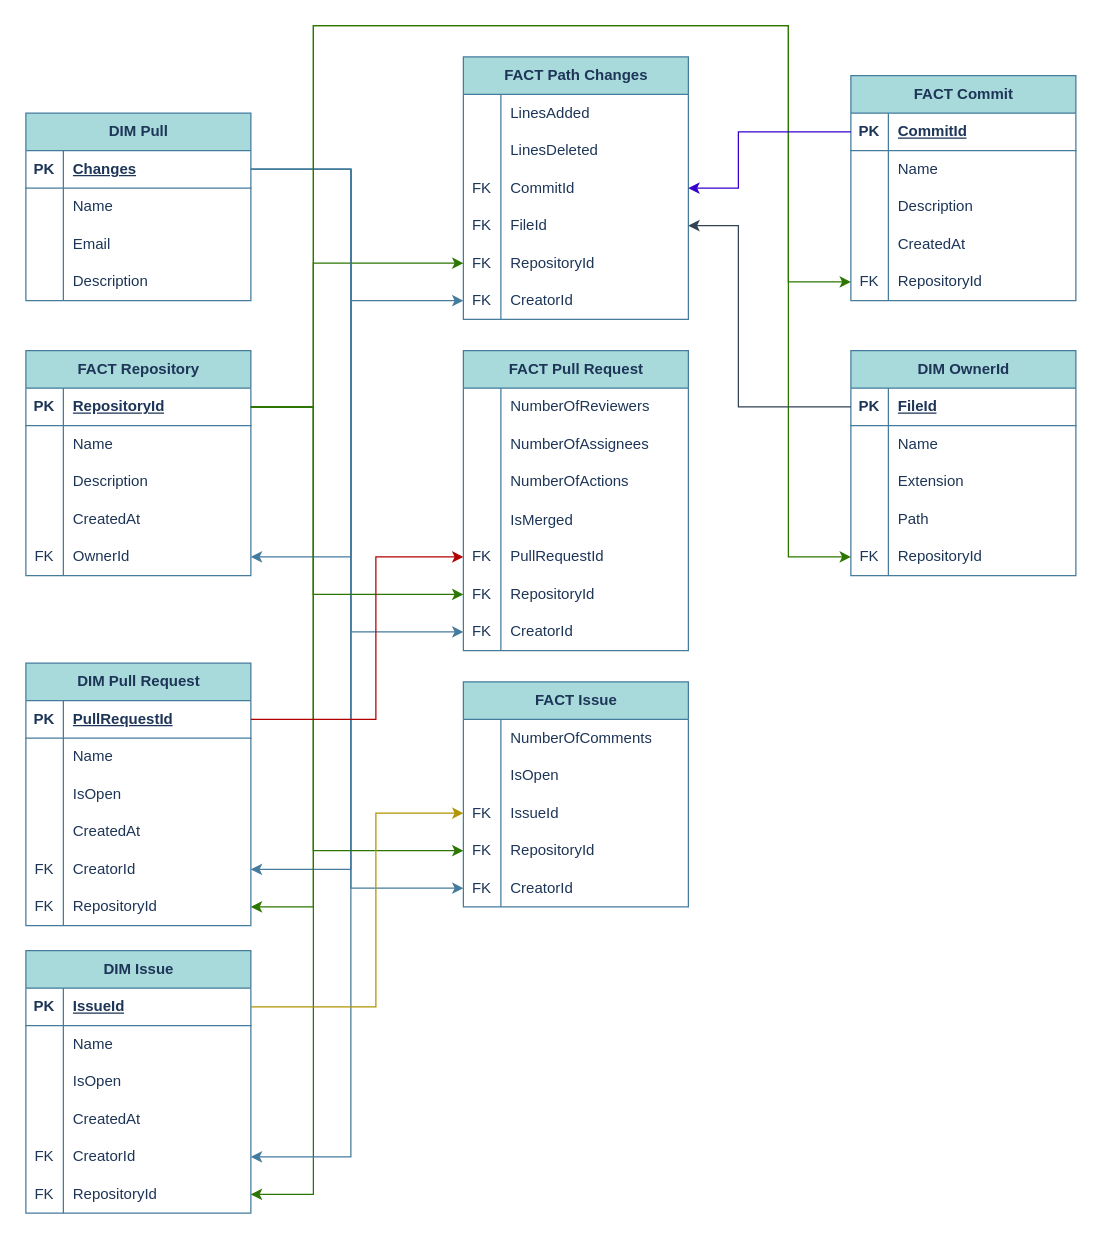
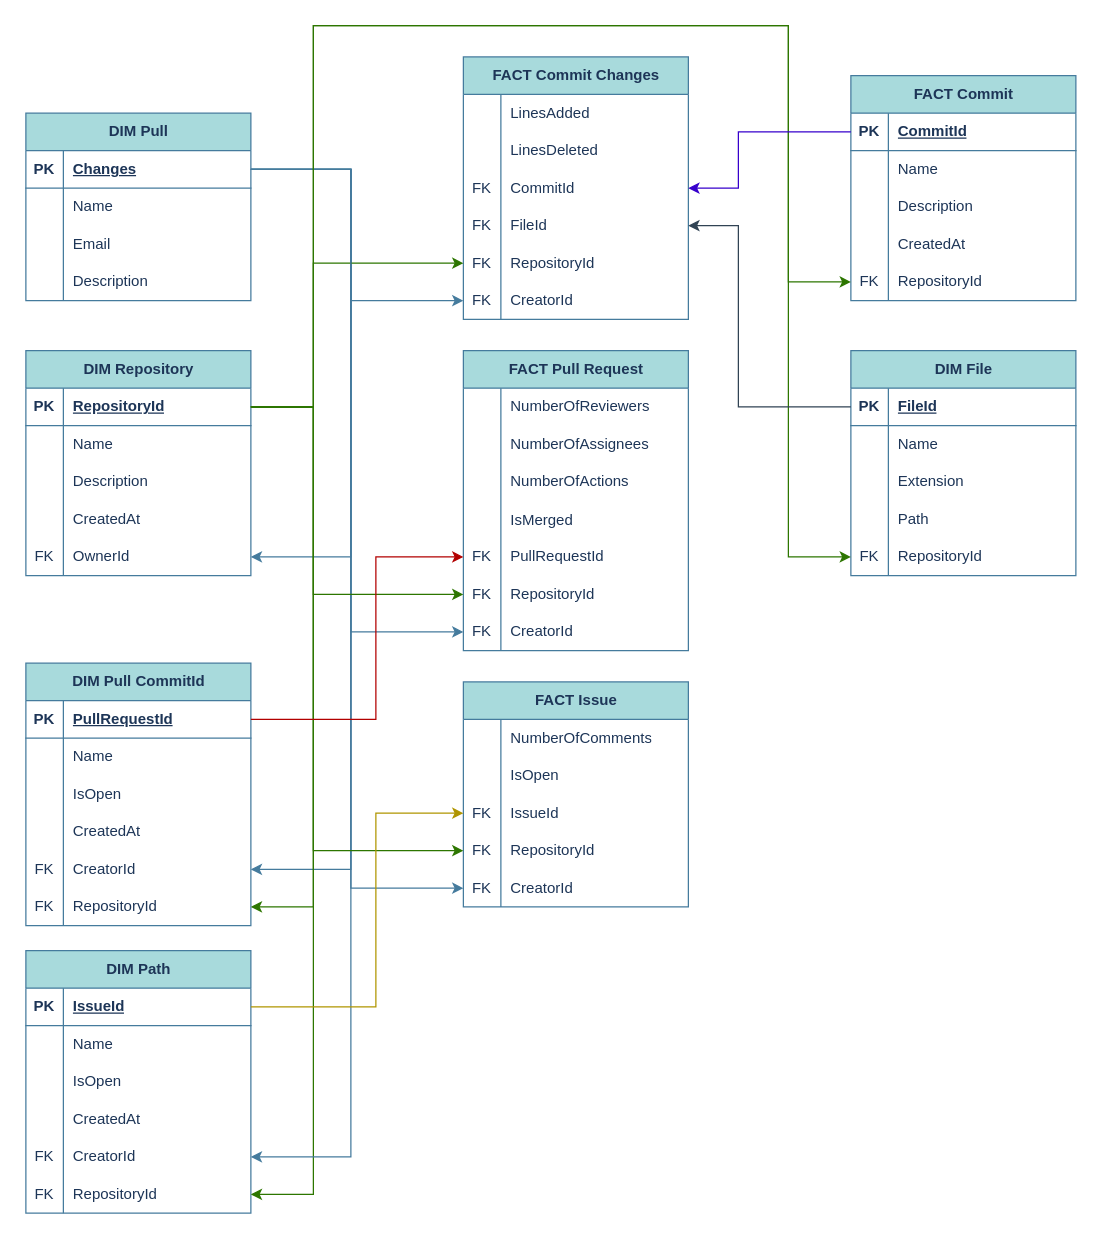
- <mxCell id="101" value="FACT Path Changes" style="shape=table;startSize=30;container=1;collapsible=1;childLayout=tableLayout;fixedRows=1;rowLines=0;fontStyle=1;align=center;resizeLast=1;html=1;strokeColor=#457B9D;fontColor=#1D3557;fillColor=#A8DADC;" vertex="1" parent="1"><mxGeometry x="370" y="45" width="180" height="210" as="geometry" /></mxCell>
+ <mxCell id="101" value="FACT Commit Changes" style="shape=table;startSize=30;container=1;collapsible=1;childLayout=tableLayout;fixedRows=1;rowLines=0;fontStyle=1;align=center;resizeLast=1;html=1;strokeColor=#457B9D;fontColor=#1D3557;fillColor=#A8DADC;" vertex="1" parent="1"><mxGeometry x="370" y="45" width="180" height="210" as="geometry" /></mxCell>
- <mxCell id="15" value="FACT Repository" style="shape=table;startSize=30;container=1;collapsible=1;childLayout=tableLayout;fixedRows=1;rowLines=0;fontStyle=1;align=center;resizeLast=1;html=1;labelBackgroundColor=none;fillColor=#A8DADC;strokeColor=#457B9D;fontColor=#1D3557;" vertex="1" parent="1"><mxGeometry x="20" y="280" width="180" height="180" as="geometry" /></mxCell>
+ <mxCell id="15" value="DIM Repository" style="shape=table;startSize=30;container=1;collapsible=1;childLayout=tableLayout;fixedRows=1;rowLines=0;fontStyle=1;align=center;resizeLast=1;html=1;labelBackgroundColor=none;fillColor=#A8DADC;strokeColor=#457B9D;fontColor=#1D3557;" vertex="1" parent="1"><mxGeometry x="20" y="280" width="180" height="180" as="geometry" /></mxCell>
- <mxCell id="31" value="DIM OwnerId" style="shape=table;startSize=30;container=1;collapsible=1;childLayout=tableLayout;fixedRows=1;rowLines=0;fontStyle=1;align=center;resizeLast=1;html=1;labelBackgroundColor=none;fillColor=#A8DADC;strokeColor=#457B9D;fontColor=#1D3557;" vertex="1" parent="1"><mxGeometry x="680" y="280" width="180" height="180" as="geometry" /></mxCell>
+ <mxCell id="31" value="DIM File" style="shape=table;startSize=30;container=1;collapsible=1;childLayout=tableLayout;fixedRows=1;rowLines=0;fontStyle=1;align=center;resizeLast=1;html=1;labelBackgroundColor=none;fillColor=#A8DADC;strokeColor=#457B9D;fontColor=#1D3557;" vertex="1" parent="1"><mxGeometry x="680" y="280" width="180" height="180" as="geometry" /></mxCell>
- <mxCell id="63" value="DIM Pull Request" style="shape=table;startSize=30;container=1;collapsible=1;childLayout=tableLayout;fixedRows=1;rowLines=0;fontStyle=1;align=center;resizeLast=1;html=1;strokeColor=#457B9D;fontColor=#1D3557;fillColor=#A8DADC;" vertex="1" parent="1"><mxGeometry x="20" y="530" width="180" height="210" as="geometry" /></mxCell>
+ <mxCell id="63" value="DIM Pull CommitId" style="shape=table;startSize=30;container=1;collapsible=1;childLayout=tableLayout;fixedRows=1;rowLines=0;fontStyle=1;align=center;resizeLast=1;html=1;strokeColor=#457B9D;fontColor=#1D3557;fillColor=#A8DADC;" vertex="1" parent="1"><mxGeometry x="20" y="530" width="180" height="210" as="geometry" /></mxCell>
- <mxCell id="82" value="DIM Issue" style="shape=table;startSize=30;container=1;collapsible=1;childLayout=tableLayout;fixedRows=1;rowLines=0;fontStyle=1;align=center;resizeLast=1;html=1;strokeColor=#457B9D;fontColor=#1D3557;fillColor=#A8DADC;" vertex="1" parent="1"><mxGeometry x="20" y="760" width="180" height="210" as="geometry" /></mxCell>
+ <mxCell id="82" value="DIM Path" style="shape=table;startSize=30;container=1;collapsible=1;childLayout=tableLayout;fixedRows=1;rowLines=0;fontStyle=1;align=center;resizeLast=1;html=1;strokeColor=#457B9D;fontColor=#1D3557;fillColor=#A8DADC;" vertex="1" parent="1"><mxGeometry x="20" y="760" width="180" height="210" as="geometry" /></mxCell>
